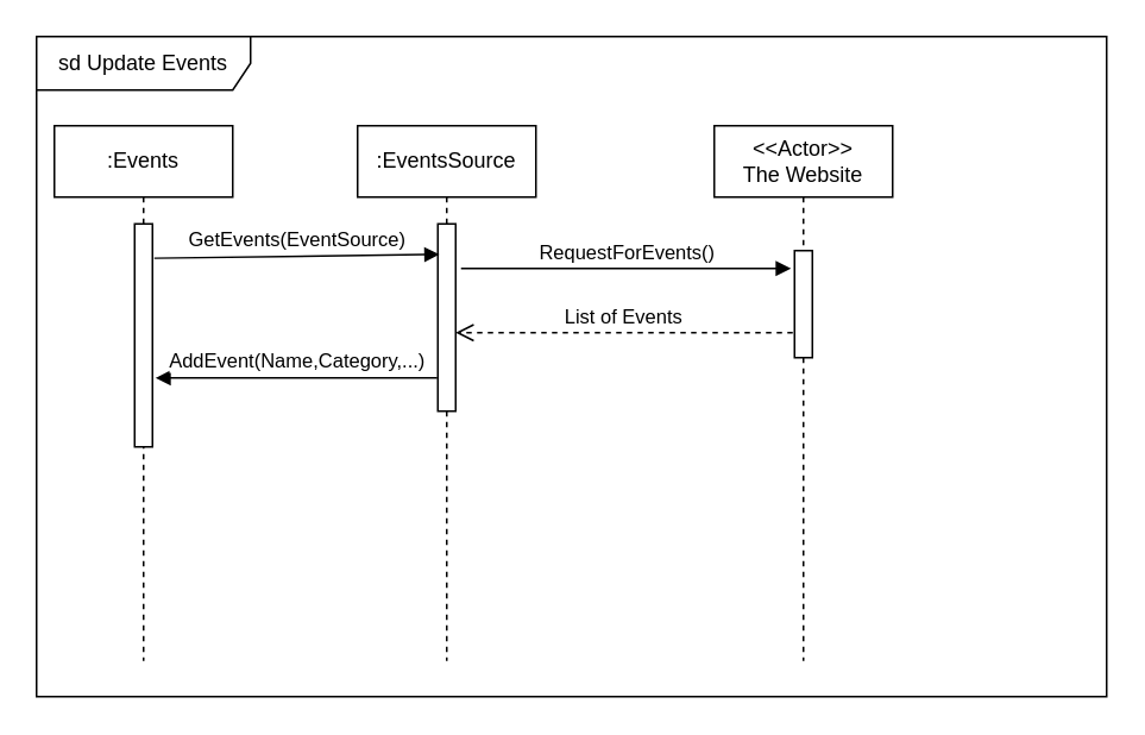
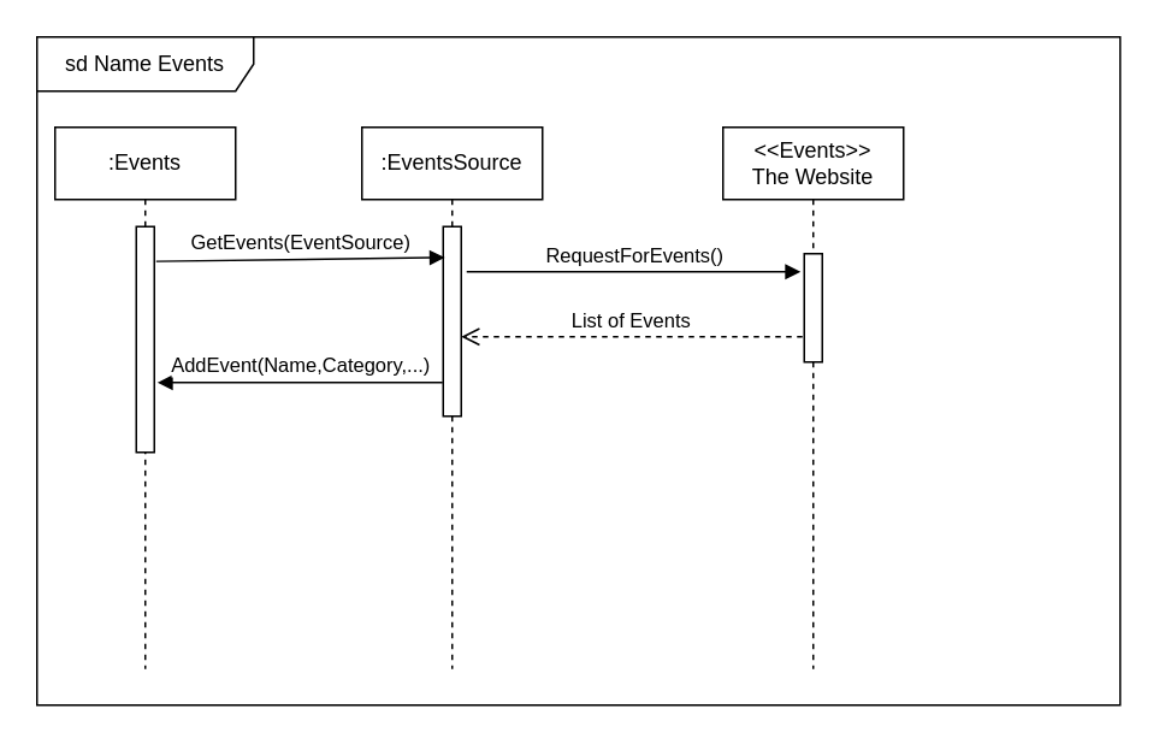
- <mxCell id="2" value="sd Update Events" style="shape=umlFrame;whiteSpace=wrap;html=1;width=120;height=30;" vertex="1" parent="1"><mxGeometry x="20" y="20" width="600" height="370" as="geometry" /></mxCell>
+ <mxCell id="2" value="sd Name Events" style="shape=umlFrame;whiteSpace=wrap;html=1;width=120;height=30;" vertex="1" parent="1"><mxGeometry x="20" y="20" width="600" height="370" as="geometry" /></mxCell>
- <mxCell id="7" value="&amp;lt;&amp;lt;Actor&amp;gt;&amp;gt;&lt;br&gt;The Website&lt;br&gt;" style="shape=umlLifeline;perimeter=lifelinePerimeter;whiteSpace=wrap;html=1;container=1;collapsible=0;recursiveResize=0;outlineConnect=0;" vertex="1" parent="1"><mxGeometry x="400" y="70" width="100" height="300" as="geometry" /></mxCell>
+ <mxCell id="7" value="&amp;lt;&amp;lt;Events&amp;gt;&amp;gt;&lt;br&gt;The Website&lt;br&gt;" style="shape=umlLifeline;perimeter=lifelinePerimeter;whiteSpace=wrap;html=1;container=1;collapsible=0;recursiveResize=0;outlineConnect=0;" vertex="1" parent="1"><mxGeometry x="400" y="70" width="100" height="300" as="geometry" /></mxCell>
